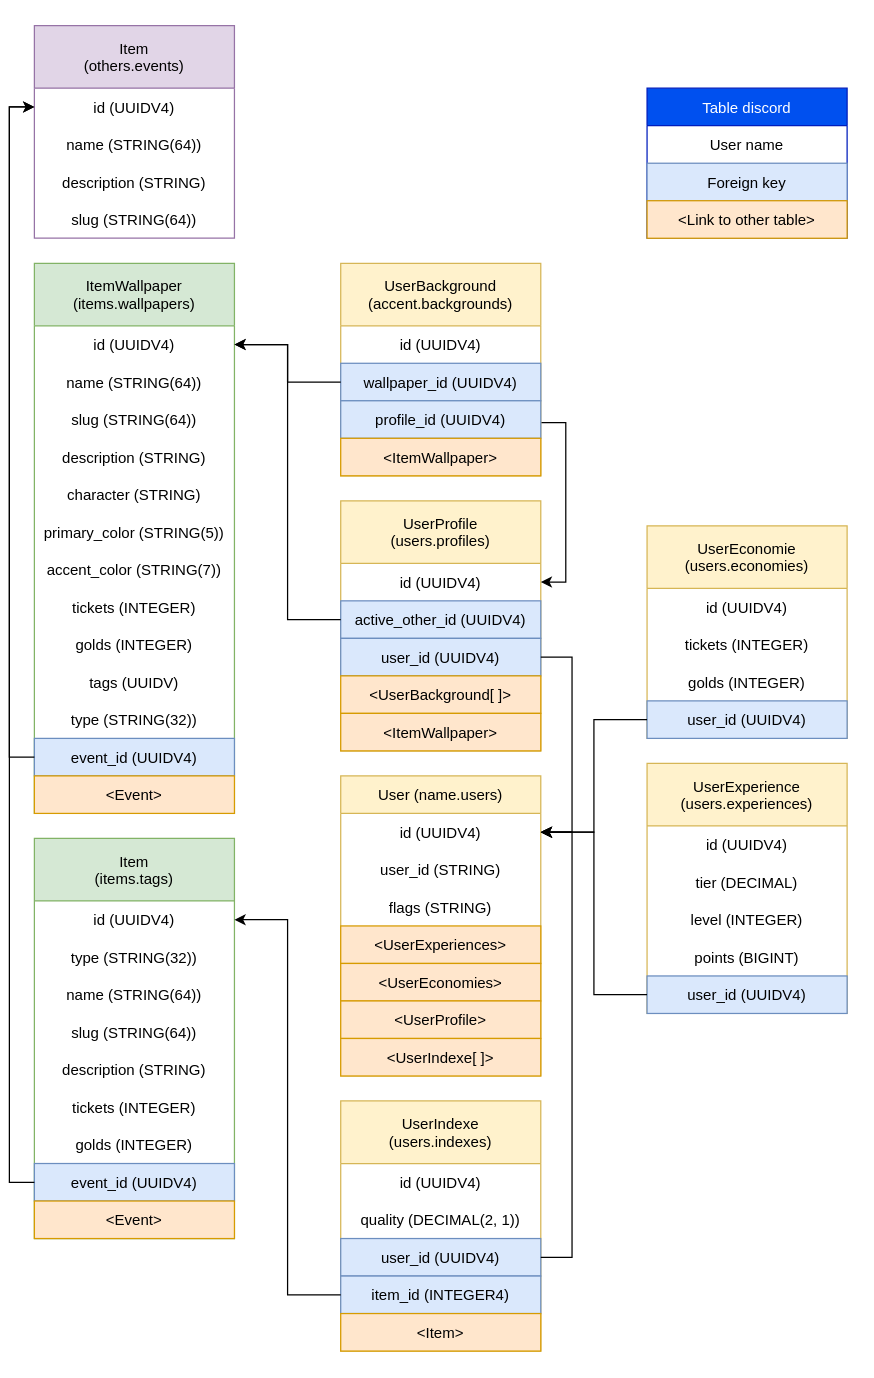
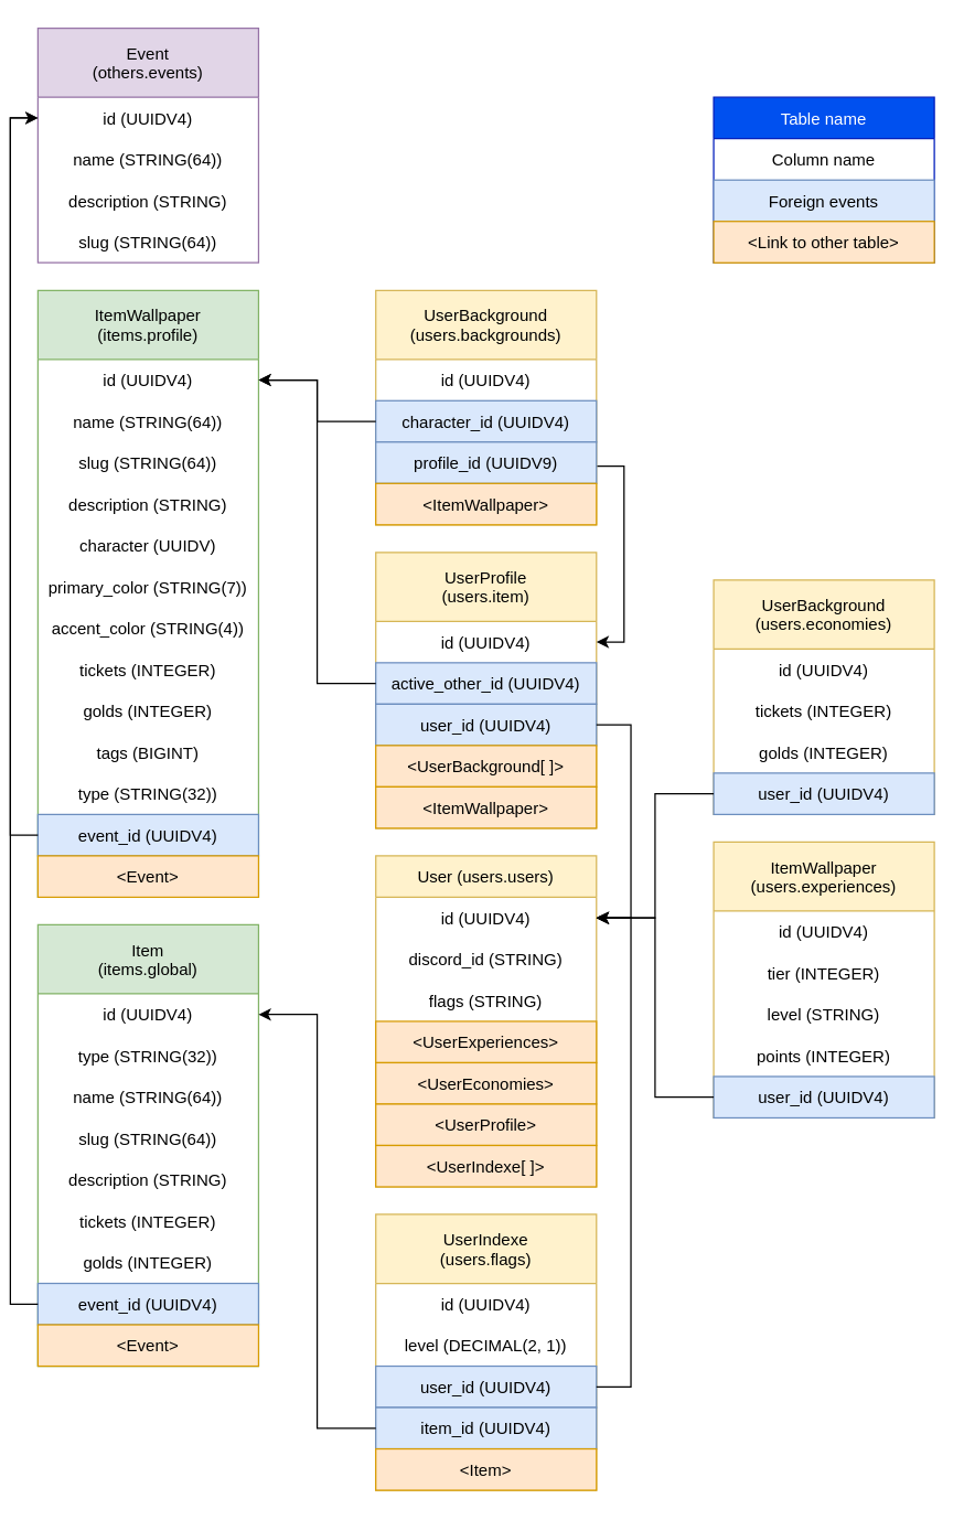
- <mxCell id="52" value="Item&#10;(others.events)" style="swimlane;fontStyle=0;childLayout=stackLayout;horizontal=1;startSize=50;horizontalStack=0;resizeParent=1;resizeParentMax=0;resizeLast=0;collapsible=1;marginBottom=0;fillColor=#e1d5e7;strokeColor=#9673a6;" vertex="1" parent="1"><mxGeometry x="20" y="20" width="160" height="170" as="geometry" /></mxCell>
+ <mxCell id="52" value="Event&#10;(others.events)" style="swimlane;fontStyle=0;childLayout=stackLayout;horizontal=1;startSize=50;horizontalStack=0;resizeParent=1;resizeParentMax=0;resizeLast=0;collapsible=1;marginBottom=0;fillColor=#e1d5e7;strokeColor=#9673a6;" vertex="1" parent="1"><mxGeometry x="20" y="20" width="160" height="170" as="geometry" /></mxCell>
- <mxCell id="58" value="Table discord" style="swimlane;fontStyle=0;childLayout=stackLayout;horizontal=1;startSize=30;horizontalStack=0;resizeParent=1;resizeParentMax=0;resizeLast=0;collapsible=1;marginBottom=0;fillColor=#0050ef;strokeColor=#001DBC;fontColor=#ffffff;" vertex="1" parent="1"><mxGeometry x="510" y="70" width="160" height="120" as="geometry" /></mxCell>
+ <mxCell id="58" value="Table name" style="swimlane;fontStyle=0;childLayout=stackLayout;horizontal=1;startSize=30;horizontalStack=0;resizeParent=1;resizeParentMax=0;resizeLast=0;collapsible=1;marginBottom=0;fillColor=#0050ef;strokeColor=#001DBC;fontColor=#ffffff;" vertex="1" parent="1"><mxGeometry x="510" y="70" width="160" height="120" as="geometry" /></mxCell>
- <mxCell id="59" value="User name" style="text;align=center;verticalAlign=middle;spacingLeft=4;spacingRight=4;overflow=hidden;points=[[0,0.5],[1,0.5]];portConstraint=eastwest;rotatable=0;" vertex="1" parent="58"><mxGeometry y="30" width="160" height="30" as="geometry" /></mxCell>
+ <mxCell id="59" value="Column name" style="text;align=center;verticalAlign=middle;spacingLeft=4;spacingRight=4;overflow=hidden;points=[[0,0.5],[1,0.5]];portConstraint=eastwest;rotatable=0;" vertex="1" parent="58"><mxGeometry y="30" width="160" height="30" as="geometry" /></mxCell>
- <mxCell id="60" value="Foreign key" style="text;align=center;verticalAlign=middle;spacingLeft=4;spacingRight=4;overflow=hidden;points=[[0,0.5],[1,0.5]];portConstraint=eastwest;rotatable=0;strokeWidth=1;strokeColor=#6c8ebf;fillColor=#dae8fc;" vertex="1" parent="58"><mxGeometry y="60" width="160" height="30" as="geometry" /></mxCell>
+ <mxCell id="60" value="Foreign events" style="text;align=center;verticalAlign=middle;spacingLeft=4;spacingRight=4;overflow=hidden;points=[[0,0.5],[1,0.5]];portConstraint=eastwest;rotatable=0;strokeWidth=1;strokeColor=#6c8ebf;fillColor=#dae8fc;" vertex="1" parent="58"><mxGeometry y="60" width="160" height="30" as="geometry" /></mxCell>
- <mxCell id="36" value="ItemWallpaper&#10;(items.wallpapers)" style="swimlane;fontStyle=0;childLayout=stackLayout;horizontal=1;startSize=50;horizontalStack=0;resizeParent=1;resizeParentMax=0;resizeLast=0;collapsible=1;marginBottom=0;fillColor=#d5e8d4;strokeColor=#82b366;" vertex="1" parent="1"><mxGeometry x="20" y="210" width="160" height="440" as="geometry" /></mxCell>
+ <mxCell id="36" value="ItemWallpaper&#10;(items.profile)" style="swimlane;fontStyle=0;childLayout=stackLayout;horizontal=1;startSize=50;horizontalStack=0;resizeParent=1;resizeParentMax=0;resizeLast=0;collapsible=1;marginBottom=0;fillColor=#d5e8d4;strokeColor=#82b366;" vertex="1" parent="1"><mxGeometry x="20" y="210" width="160" height="440" as="geometry" /></mxCell>
- <mxCell id="30" value="UserBackground&#10;(accent.backgrounds)" style="swimlane;fontStyle=0;childLayout=stackLayout;horizontal=1;startSize=50;horizontalStack=0;resizeParent=1;resizeParentMax=0;resizeLast=0;collapsible=1;marginBottom=0;fillColor=#fff2cc;strokeColor=#d6b656;" vertex="1" parent="1"><mxGeometry x="265" y="210" width="160" height="170" as="geometry" /></mxCell>
+ <mxCell id="30" value="UserBackground&#10;(users.backgrounds)" style="swimlane;fontStyle=0;childLayout=stackLayout;horizontal=1;startSize=50;horizontalStack=0;resizeParent=1;resizeParentMax=0;resizeLast=0;collapsible=1;marginBottom=0;fillColor=#fff2cc;strokeColor=#d6b656;" vertex="1" parent="1"><mxGeometry x="265" y="210" width="160" height="170" as="geometry" /></mxCell>
- <mxCell id="32" value="wallpaper_id (UUIDV4)" style="text;align=center;verticalAlign=middle;spacingLeft=4;spacingRight=4;overflow=hidden;points=[[0,0.5],[1,0.5]];portConstraint=eastwest;rotatable=0;fillColor=#dae8fc;strokeColor=#6c8ebf;" vertex="1" parent="30"><mxGeometry y="80" width="160" height="30" as="geometry" /></mxCell>
+ <mxCell id="32" value="character_id (UUIDV4)" style="text;align=center;verticalAlign=middle;spacingLeft=4;spacingRight=4;overflow=hidden;points=[[0,0.5],[1,0.5]];portConstraint=eastwest;rotatable=0;fillColor=#dae8fc;strokeColor=#6c8ebf;" vertex="1" parent="30"><mxGeometry y="80" width="160" height="30" as="geometry" /></mxCell>
- <mxCell id="33" value="profile_id (UUIDV4)" style="text;align=center;verticalAlign=middle;spacingLeft=4;spacingRight=4;overflow=hidden;points=[[0,0.5],[1,0.5]];portConstraint=eastwest;rotatable=0;fillColor=#dae8fc;strokeColor=#6c8ebf;" vertex="1" parent="30"><mxGeometry y="110" width="160" height="30" as="geometry" /></mxCell>
+ <mxCell id="33" value="profile_id (UUIDV9)" style="text;align=center;verticalAlign=middle;spacingLeft=4;spacingRight=4;overflow=hidden;points=[[0,0.5],[1,0.5]];portConstraint=eastwest;rotatable=0;fillColor=#dae8fc;strokeColor=#6c8ebf;" vertex="1" parent="30"><mxGeometry y="110" width="160" height="30" as="geometry" /></mxCell>
- <mxCell id="41" value="character (STRING)" style="text;align=center;verticalAlign=middle;spacingLeft=4;spacingRight=4;overflow=hidden;points=[[0,0.5],[1,0.5]];portConstraint=eastwest;rotatable=0;" vertex="1" parent="36"><mxGeometry y="170" width="160" height="30" as="geometry" /></mxCell>
+ <mxCell id="41" value="character (UUIDV)" style="text;align=center;verticalAlign=middle;spacingLeft=4;spacingRight=4;overflow=hidden;points=[[0,0.5],[1,0.5]];portConstraint=eastwest;rotatable=0;" vertex="1" parent="36"><mxGeometry y="170" width="160" height="30" as="geometry" /></mxCell>
- <mxCell id="23" value="UserProfile&#10;(users.profiles)" style="swimlane;fontStyle=0;childLayout=stackLayout;horizontal=1;startSize=50;horizontalStack=0;resizeParent=1;resizeParentMax=0;resizeLast=0;collapsible=1;marginBottom=0;fillColor=#fff2cc;strokeColor=#d6b656;" vertex="1" parent="1"><mxGeometry x="265" y="400" width="160" height="200" as="geometry" /></mxCell>
+ <mxCell id="23" value="UserProfile&#10;(users.item)" style="swimlane;fontStyle=0;childLayout=stackLayout;horizontal=1;startSize=50;horizontalStack=0;resizeParent=1;resizeParentMax=0;resizeLast=0;collapsible=1;marginBottom=0;fillColor=#fff2cc;strokeColor=#d6b656;" vertex="1" parent="1"><mxGeometry x="265" y="400" width="160" height="200" as="geometry" /></mxCell>
- <mxCell id="42" value="primary_color (STRING(5))" style="text;align=center;verticalAlign=middle;spacingLeft=4;spacingRight=4;overflow=hidden;points=[[0,0.5],[1,0.5]];portConstraint=eastwest;rotatable=0;" vertex="1" parent="36"><mxGeometry y="200" width="160" height="30" as="geometry" /></mxCell>
+ <mxCell id="42" value="primary_color (STRING(7))" style="text;align=center;verticalAlign=middle;spacingLeft=4;spacingRight=4;overflow=hidden;points=[[0,0.5],[1,0.5]];portConstraint=eastwest;rotatable=0;" vertex="1" parent="36"><mxGeometry y="200" width="160" height="30" as="geometry" /></mxCell>
- <mxCell id="17" value="UserEconomie&#10;(users.economies)" style="swimlane;fontStyle=0;childLayout=stackLayout;horizontal=1;startSize=50;horizontalStack=0;resizeParent=1;resizeParentMax=0;resizeLast=0;collapsible=1;marginBottom=0;fillColor=#fff2cc;strokeColor=#d6b656;" vertex="1" parent="1"><mxGeometry x="510" y="420" width="160" height="170" as="geometry" /></mxCell>
+ <mxCell id="17" value="UserBackground&#10;(users.economies)" style="swimlane;fontStyle=0;childLayout=stackLayout;horizontal=1;startSize=50;horizontalStack=0;resizeParent=1;resizeParentMax=0;resizeLast=0;collapsible=1;marginBottom=0;fillColor=#fff2cc;strokeColor=#d6b656;" vertex="1" parent="1"><mxGeometry x="510" y="420" width="160" height="170" as="geometry" /></mxCell>
- <mxCell id="43" value="accent_color (STRING(7))" style="text;align=center;verticalAlign=middle;spacingLeft=4;spacingRight=4;overflow=hidden;points=[[0,0.5],[1,0.5]];portConstraint=eastwest;rotatable=0;" vertex="1" parent="36"><mxGeometry y="230" width="160" height="30" as="geometry" /></mxCell>
+ <mxCell id="43" value="accent_color (STRING(4))" style="text;align=center;verticalAlign=middle;spacingLeft=4;spacingRight=4;overflow=hidden;points=[[0,0.5],[1,0.5]];portConstraint=eastwest;rotatable=0;" vertex="1" parent="36"><mxGeometry y="230" width="160" height="30" as="geometry" /></mxCell>
- <mxCell id="46" value="tags (UUIDV)" style="text;align=center;verticalAlign=middle;spacingLeft=4;spacingRight=4;overflow=hidden;points=[[0,0.5],[1,0.5]];portConstraint=eastwest;rotatable=0;" vertex="1" parent="36"><mxGeometry y="320" width="160" height="30" as="geometry" /></mxCell>
+ <mxCell id="46" value="tags (BIGINT)" style="text;align=center;verticalAlign=middle;spacingLeft=4;spacingRight=4;overflow=hidden;points=[[0,0.5],[1,0.5]];portConstraint=eastwest;rotatable=0;" vertex="1" parent="36"><mxGeometry y="320" width="160" height="30" as="geometry" /></mxCell>
- <mxCell id="10" value="UserExperience&#10;(users.experiences)" style="swimlane;fontStyle=0;childLayout=stackLayout;horizontal=1;startSize=50;horizontalStack=0;resizeParent=1;resizeParentMax=0;resizeLast=0;collapsible=1;marginBottom=0;fillColor=#fff2cc;strokeColor=#d6b656;" vertex="1" parent="1"><mxGeometry x="510" y="610" width="160" height="200" as="geometry" /></mxCell>
+ <mxCell id="10" value="ItemWallpaper&#10;(users.experiences)" style="swimlane;fontStyle=0;childLayout=stackLayout;horizontal=1;startSize=50;horizontalStack=0;resizeParent=1;resizeParentMax=0;resizeLast=0;collapsible=1;marginBottom=0;fillColor=#fff2cc;strokeColor=#d6b656;" vertex="1" parent="1"><mxGeometry x="510" y="610" width="160" height="200" as="geometry" /></mxCell>
- <mxCell id="2" value="User (name.users)" style="swimlane;fontStyle=0;childLayout=stackLayout;horizontal=1;startSize=30;horizontalStack=0;resizeParent=1;resizeParentMax=0;resizeLast=0;collapsible=1;marginBottom=0;fillColor=#fff2cc;strokeColor=#d6b656;" vertex="1" parent="1"><mxGeometry x="265" y="620" width="160" height="240" as="geometry" /></mxCell>
+ <mxCell id="2" value="User (users.users)" style="swimlane;fontStyle=0;childLayout=stackLayout;horizontal=1;startSize=30;horizontalStack=0;resizeParent=1;resizeParentMax=0;resizeLast=0;collapsible=1;marginBottom=0;fillColor=#fff2cc;strokeColor=#d6b656;" vertex="1" parent="1"><mxGeometry x="265" y="620" width="160" height="240" as="geometry" /></mxCell>
- <mxCell id="62" value="Item&#10;(items.tags)" style="swimlane;fontStyle=0;childLayout=stackLayout;horizontal=1;startSize=50;horizontalStack=0;resizeParent=1;resizeParentMax=0;resizeLast=0;collapsible=1;marginBottom=0;fillColor=#d5e8d4;strokeColor=#82b366;" vertex="1" parent="1"><mxGeometry x="20" y="670" width="160" height="320" as="geometry" /></mxCell>
+ <mxCell id="62" value="Item&#10;(items.global)" style="swimlane;fontStyle=0;childLayout=stackLayout;horizontal=1;startSize=50;horizontalStack=0;resizeParent=1;resizeParentMax=0;resizeLast=0;collapsible=1;marginBottom=0;fillColor=#d5e8d4;strokeColor=#82b366;" vertex="1" parent="1"><mxGeometry x="20" y="670" width="160" height="320" as="geometry" /></mxCell>
- <mxCell id="4" value="user_id (STRING)" style="text;align=center;verticalAlign=middle;spacingLeft=4;spacingRight=4;overflow=hidden;points=[[0,0.5],[1,0.5]];portConstraint=eastwest;rotatable=0;" vertex="1" parent="2"><mxGeometry y="60" width="160" height="30" as="geometry" /></mxCell>
+ <mxCell id="4" value="discord_id (STRING)" style="text;align=center;verticalAlign=middle;spacingLeft=4;spacingRight=4;overflow=hidden;points=[[0,0.5],[1,0.5]];portConstraint=eastwest;rotatable=0;" vertex="1" parent="2"><mxGeometry y="60" width="160" height="30" as="geometry" /></mxCell>
- <mxCell id="12" value="tier (DECIMAL)" style="text;align=center;verticalAlign=middle;spacingLeft=4;spacingRight=4;overflow=hidden;points=[[0,0.5],[1,0.5]];portConstraint=eastwest;rotatable=0;" vertex="1" parent="10"><mxGeometry y="80" width="160" height="30" as="geometry" /></mxCell>
+ <mxCell id="12" value="tier (INTEGER)" style="text;align=center;verticalAlign=middle;spacingLeft=4;spacingRight=4;overflow=hidden;points=[[0,0.5],[1,0.5]];portConstraint=eastwest;rotatable=0;" vertex="1" parent="10"><mxGeometry y="80" width="160" height="30" as="geometry" /></mxCell>
- <mxCell id="13" value="level (INTEGER)" style="text;align=center;verticalAlign=middle;spacingLeft=4;spacingRight=4;overflow=hidden;points=[[0,0.5],[1,0.5]];portConstraint=eastwest;rotatable=0;" vertex="1" parent="10"><mxGeometry y="110" width="160" height="30" as="geometry" /></mxCell>
+ <mxCell id="13" value="level (STRING)" style="text;align=center;verticalAlign=middle;spacingLeft=4;spacingRight=4;overflow=hidden;points=[[0,0.5],[1,0.5]];portConstraint=eastwest;rotatable=0;" vertex="1" parent="10"><mxGeometry y="110" width="160" height="30" as="geometry" /></mxCell>
- <mxCell id="14" value="points (BIGINT)" style="text;align=center;verticalAlign=middle;spacingLeft=4;spacingRight=4;overflow=hidden;points=[[0,0.5],[1,0.5]];portConstraint=eastwest;rotatable=0;" vertex="1" parent="10"><mxGeometry y="140" width="160" height="30" as="geometry" /></mxCell>
+ <mxCell id="14" value="points (INTEGER)" style="text;align=center;verticalAlign=middle;spacingLeft=4;spacingRight=4;overflow=hidden;points=[[0,0.5],[1,0.5]];portConstraint=eastwest;rotatable=0;" vertex="1" parent="10"><mxGeometry y="140" width="160" height="30" as="geometry" /></mxCell>
- <mxCell id="73" value="UserIndexe&#10;(users.indexes)" style="swimlane;fontStyle=0;childLayout=stackLayout;horizontal=1;startSize=50;horizontalStack=0;resizeParent=1;resizeParentMax=0;resizeLast=0;collapsible=1;marginBottom=0;fillColor=#fff2cc;strokeColor=#d6b656;" vertex="1" parent="1"><mxGeometry x="265" y="880" width="160" height="200" as="geometry" /></mxCell>
+ <mxCell id="73" value="UserIndexe&#10;(users.flags)" style="swimlane;fontStyle=0;childLayout=stackLayout;horizontal=1;startSize=50;horizontalStack=0;resizeParent=1;resizeParentMax=0;resizeLast=0;collapsible=1;marginBottom=0;fillColor=#fff2cc;strokeColor=#d6b656;" vertex="1" parent="1"><mxGeometry x="265" y="880" width="160" height="200" as="geometry" /></mxCell>
- <mxCell id="75" value="quality (DECIMAL(2, 1))" style="text;align=center;verticalAlign=middle;spacingLeft=4;spacingRight=4;overflow=hidden;points=[[0,0.5],[1,0.5]];portConstraint=eastwest;rotatable=0;" vertex="1" parent="73"><mxGeometry y="80" width="160" height="30" as="geometry" /></mxCell>
+ <mxCell id="75" value="level (DECIMAL(2, 1))" style="text;align=center;verticalAlign=middle;spacingLeft=4;spacingRight=4;overflow=hidden;points=[[0,0.5],[1,0.5]];portConstraint=eastwest;rotatable=0;" vertex="1" parent="73"><mxGeometry y="80" width="160" height="30" as="geometry" /></mxCell>
- <mxCell id="77" value="item_id (INTEGER4)" style="text;align=center;verticalAlign=middle;spacingLeft=4;spacingRight=4;overflow=hidden;points=[[0,0.5],[1,0.5]];portConstraint=eastwest;rotatable=0;fillColor=#dae8fc;strokeColor=#6c8ebf;" vertex="1" parent="73"><mxGeometry y="140" width="160" height="30" as="geometry" /></mxCell>
+ <mxCell id="77" value="item_id (UUIDV4)" style="text;align=center;verticalAlign=middle;spacingLeft=4;spacingRight=4;overflow=hidden;points=[[0,0.5],[1,0.5]];portConstraint=eastwest;rotatable=0;fillColor=#dae8fc;strokeColor=#6c8ebf;" vertex="1" parent="73"><mxGeometry y="140" width="160" height="30" as="geometry" /></mxCell>
